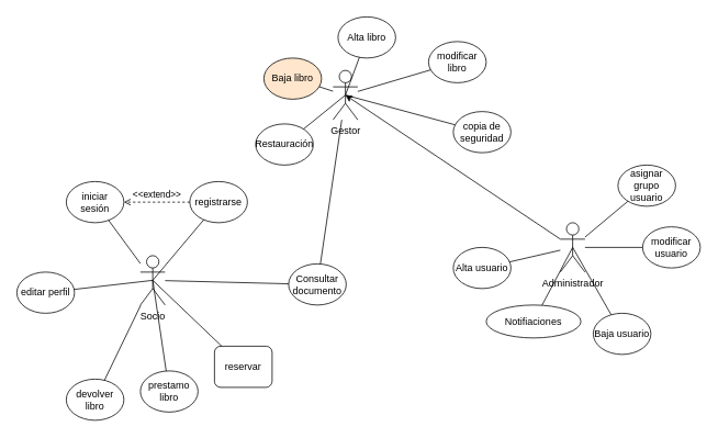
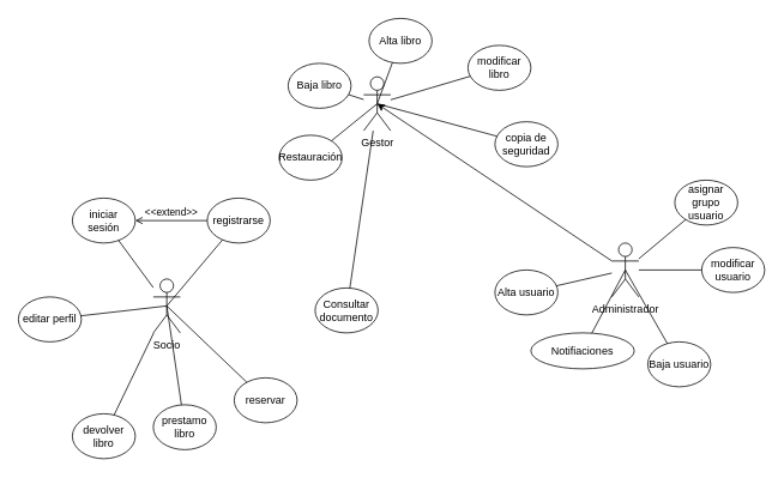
- <mxCell id="11" value="Baja libro" style="ellipse;whiteSpace=wrap;html=1;fillColor=#ffe6cc;" vertex="1" parent="1"><mxGeometry x="320" y="70" width="70" height="50" as="geometry" /></mxCell>
+ <mxCell id="11" value="Baja libro" style="ellipse;whiteSpace=wrap;html=1;" vertex="1" parent="1"><mxGeometry x="320" y="70" width="70" height="50" as="geometry" /></mxCell>
- <mxCell id="40" value="&amp;lt;&amp;lt;extend&amp;gt;&amp;gt;" style="html=1;verticalAlign=bottom;labelBackgroundColor=none;endArrow=open;endFill=0;dashed=1;rounded=0;" edge="1" parent="1" source="5" target="8"><mxGeometry width="160" relative="1" as="geometry"><mxPoint x="430" y="270" as="sourcePoint" /><mxPoint x="590" y="270" as="targetPoint" /></mxGeometry></mxCell>
+ <mxCell id="40" value="&amp;lt;&amp;lt;extend&amp;gt;&amp;gt;" style="html=1;verticalAlign=bottom;labelBackgroundColor=none;endArrow=open;endFill=0;dashed=0;rounded=0;" edge="1" parent="1" source="5" target="8"><mxGeometry width="160" relative="1" as="geometry"><mxPoint x="430" y="270" as="sourcePoint" /><mxPoint x="590" y="270" as="targetPoint" /></mxGeometry></mxCell>
- <mxCell id="37" value="" style="endArrow=none;html=1;rounded=0;" edge="1" parent="1" source="15" target="2"><mxGeometry width="50" height="50" relative="1" as="geometry"><mxPoint x="186.713" y="440.711" as="sourcePoint" /><mxPoint x="155" y="340" as="targetPoint" /></mxGeometry></mxCell>
- <mxCell id="6" value="reservar" style="whiteSpace=wrap;html=1;rounded=1;" vertex="1" parent="1"><mxGeometry x="260" y="420" width="70" height="50" as="geometry" /></mxCell>
+ <mxCell id="6" value="reservar" style="ellipse;whiteSpace=wrap;html=1;" vertex="1" parent="1"><mxGeometry x="260" y="420" width="70" height="50" as="geometry" /></mxCell>
